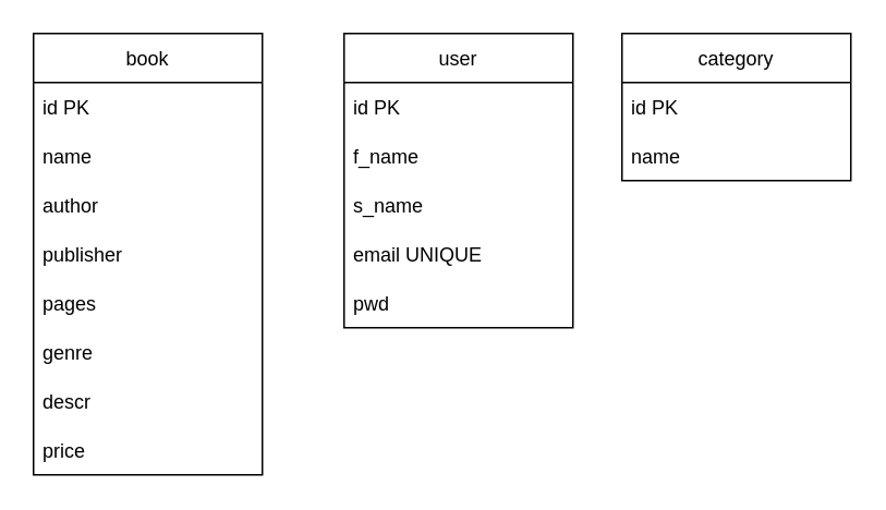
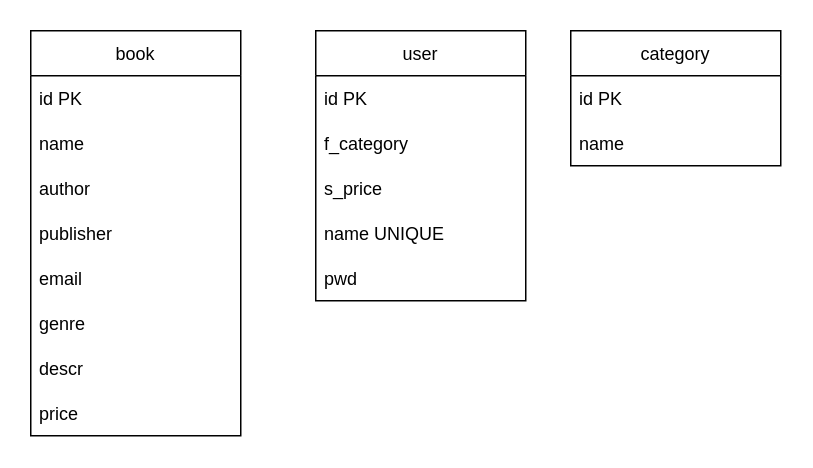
- <mxCell id="13" value="f_name " style="text;strokeColor=none;fillColor=none;align=left;verticalAlign=middle;spacingLeft=4;spacingRight=4;overflow=hidden;points=[[0,0.5],[1,0.5]];portConstraint=eastwest;rotatable=0;" parent="11" vertex="1"><mxGeometry y="60" width="140" height="30" as="geometry" /></mxCell>
+ <mxCell id="13" value="f_category " style="text;strokeColor=none;fillColor=none;align=left;verticalAlign=middle;spacingLeft=4;spacingRight=4;overflow=hidden;points=[[0,0.5],[1,0.5]];portConstraint=eastwest;rotatable=0;" parent="11" vertex="1"><mxGeometry y="60" width="140" height="30" as="geometry" /></mxCell>
- <mxCell id="14" value="s_name" style="text;strokeColor=none;fillColor=none;align=left;verticalAlign=middle;spacingLeft=4;spacingRight=4;overflow=hidden;points=[[0,0.5],[1,0.5]];portConstraint=eastwest;rotatable=0;" parent="11" vertex="1"><mxGeometry y="90" width="140" height="30" as="geometry" /></mxCell>
+ <mxCell id="14" value="s_price" style="text;strokeColor=none;fillColor=none;align=left;verticalAlign=middle;spacingLeft=4;spacingRight=4;overflow=hidden;points=[[0,0.5],[1,0.5]];portConstraint=eastwest;rotatable=0;" parent="11" vertex="1"><mxGeometry y="90" width="140" height="30" as="geometry" /></mxCell>
- <mxCell id="15" value="email UNIQUE" style="text;strokeColor=none;fillColor=none;align=left;verticalAlign=middle;spacingLeft=4;spacingRight=4;overflow=hidden;points=[[0,0.5],[1,0.5]];portConstraint=eastwest;rotatable=0;" parent="11" vertex="1"><mxGeometry y="120" width="140" height="30" as="geometry" /></mxCell>
+ <mxCell id="15" value="name UNIQUE" style="text;strokeColor=none;fillColor=none;align=left;verticalAlign=middle;spacingLeft=4;spacingRight=4;overflow=hidden;points=[[0,0.5],[1,0.5]];portConstraint=eastwest;rotatable=0;" parent="11" vertex="1"><mxGeometry y="120" width="140" height="30" as="geometry" /></mxCell>
- <mxCell id="7" value="pages" style="text;strokeColor=none;fillColor=none;align=left;verticalAlign=middle;spacingLeft=4;spacingRight=4;overflow=hidden;points=[[0,0.5],[1,0.5]];portConstraint=eastwest;rotatable=0;" parent="2" vertex="1"><mxGeometry y="150" width="140" height="30" as="geometry" /></mxCell>
+ <mxCell id="7" value="email" style="text;strokeColor=none;fillColor=none;align=left;verticalAlign=middle;spacingLeft=4;spacingRight=4;overflow=hidden;points=[[0,0.5],[1,0.5]];portConstraint=eastwest;rotatable=0;" parent="2" vertex="1"><mxGeometry y="150" width="140" height="30" as="geometry" /></mxCell>
